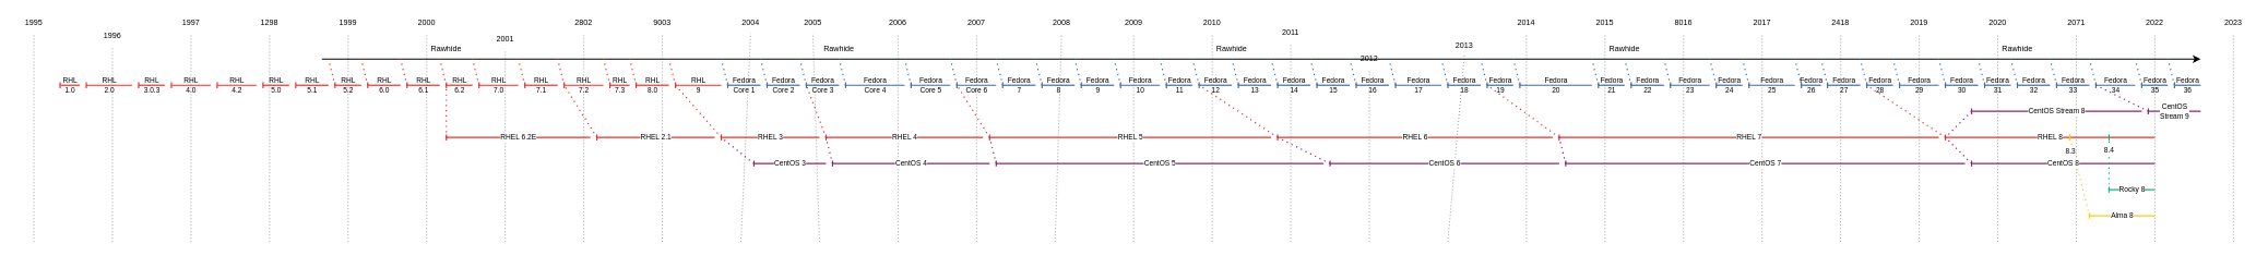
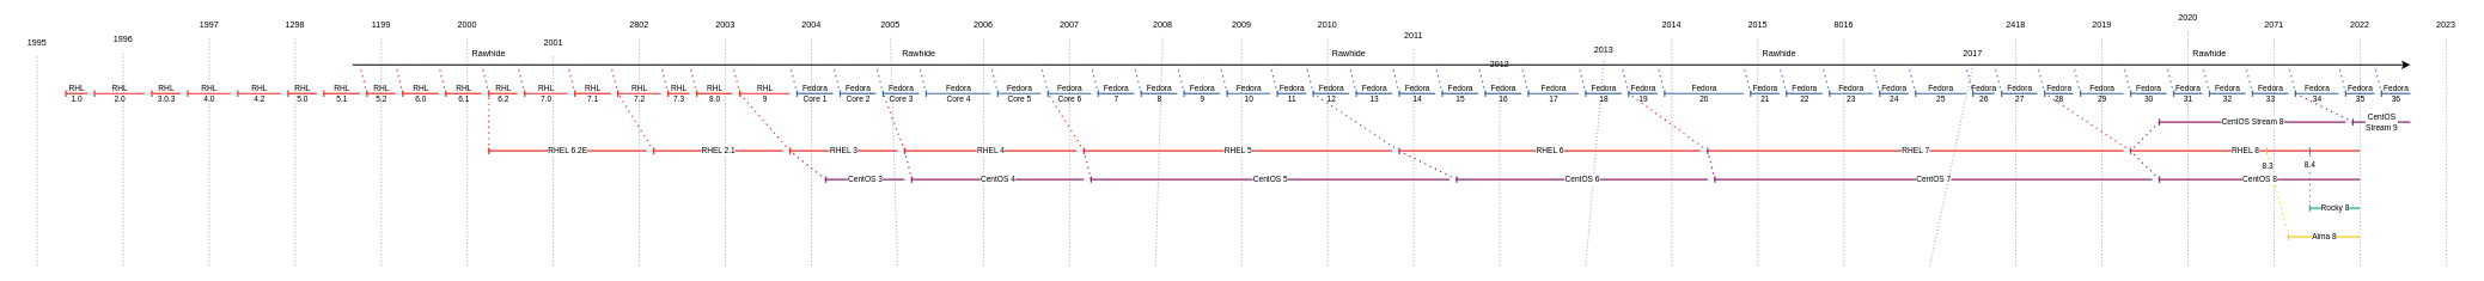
- <mxCell id="163" value="1995" style="text;html=1;strokeColor=none;fillColor=none;align=center;verticalAlign=middle;whiteSpace=wrap;rounded=0;" parent="1" vertex="1"><mxGeometry x="20" y="20" width="60" height="30" as="geometry" /></mxCell>
+ <mxCell id="163" value="1995" style="text;html=1;strokeColor=none;fillColor=none;align=center;verticalAlign=middle;whiteSpace=wrap;rounded=0;" parent="1" vertex="1"><mxGeometry x="20" y="45" width="60" height="30" as="geometry" /></mxCell>
- <mxCell id="55" value="1999" style="text;html=1;strokeColor=none;fillColor=none;align=center;verticalAlign=middle;whiteSpace=wrap;rounded=0;" parent="1" vertex="1"><mxGeometry x="500" y="20" width="60" height="30" as="geometry" /></mxCell>
+ <mxCell id="55" value="1199" style="text;html=1;strokeColor=none;fillColor=none;align=center;verticalAlign=middle;whiteSpace=wrap;rounded=0;" parent="1" vertex="1"><mxGeometry x="500" y="20" width="60" height="30" as="geometry" /></mxCell>
- <mxCell id="30" value="9003" style="text;html=1;strokeColor=none;fillColor=none;align=center;verticalAlign=middle;whiteSpace=wrap;rounded=0;" parent="1" vertex="1"><mxGeometry x="980" y="20" width="60" height="30" as="geometry" /></mxCell>
+ <mxCell id="30" value="2003" style="text;html=1;strokeColor=none;fillColor=none;align=center;verticalAlign=middle;whiteSpace=wrap;rounded=0;" parent="1" vertex="1"><mxGeometry x="980" y="20" width="60" height="30" as="geometry" /></mxCell>
- <mxCell id="31" value="2004" style="text;html=1;strokeColor=none;fillColor=none;align=center;verticalAlign=middle;whiteSpace=wrap;rounded=0;" parent="1" vertex="1"><mxGeometry x="1115" y="20" width="60" height="30" as="geometry" /></mxCell>
+ <mxCell id="31" value="2004" style="text;html=1;strokeColor=none;fillColor=none;align=center;verticalAlign=middle;whiteSpace=wrap;rounded=0;" parent="1" vertex="1"><mxGeometry x="1100" y="20" width="60" height="30" as="geometry" /></mxCell>
- <mxCell id="44" value="2017" style="text;html=1;strokeColor=none;fillColor=none;align=center;verticalAlign=middle;whiteSpace=wrap;rounded=0;" parent="1" vertex="1"><mxGeometry x="2660" y="20" width="60" height="30" as="geometry" /></mxCell>
+ <mxCell id="44" value="2017" style="text;html=1;strokeColor=none;fillColor=none;align=center;verticalAlign=middle;whiteSpace=wrap;rounded=0;" parent="1" vertex="1"><mxGeometry x="2720" y="60" width="60" height="30" as="geometry" /></mxCell>
- <mxCell id="47" value="2020" style="text;html=1;strokeColor=none;fillColor=none;align=center;verticalAlign=middle;whiteSpace=wrap;rounded=0;" parent="1" vertex="1"><mxGeometry x="3020" y="20" width="60" height="30" as="geometry" /></mxCell>
+ <mxCell id="47" value="2020" style="text;html=1;strokeColor=none;fillColor=none;align=center;verticalAlign=middle;whiteSpace=wrap;rounded=0;" parent="1" vertex="1"><mxGeometry x="3020" y="10" width="60" height="30" as="geometry" /></mxCell>
